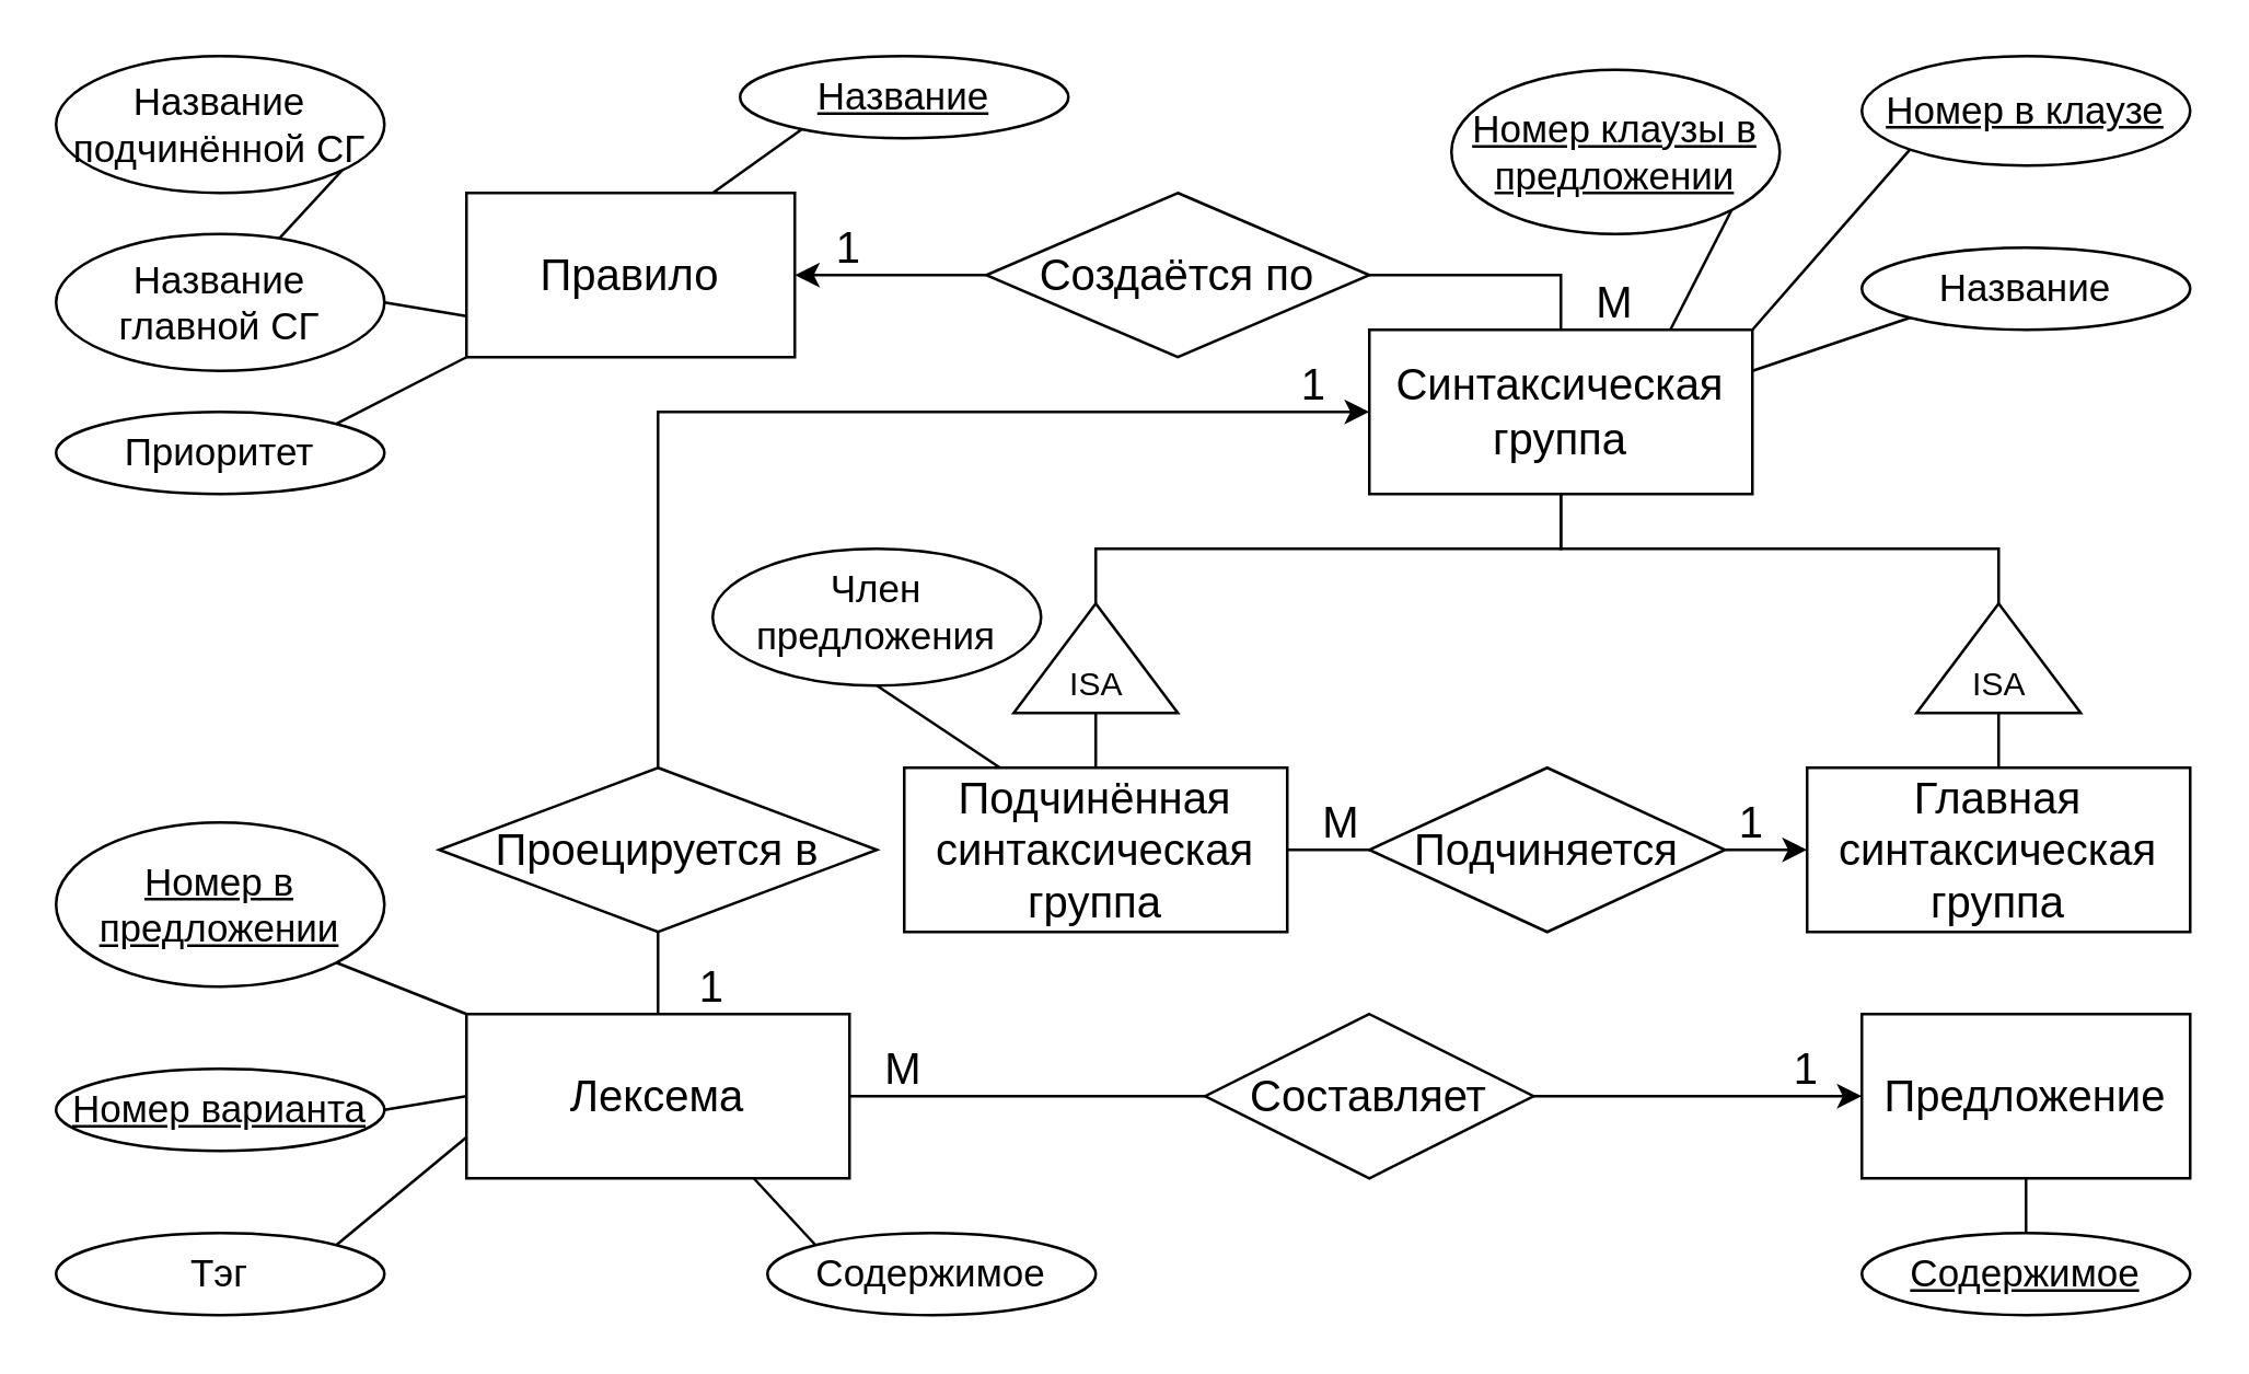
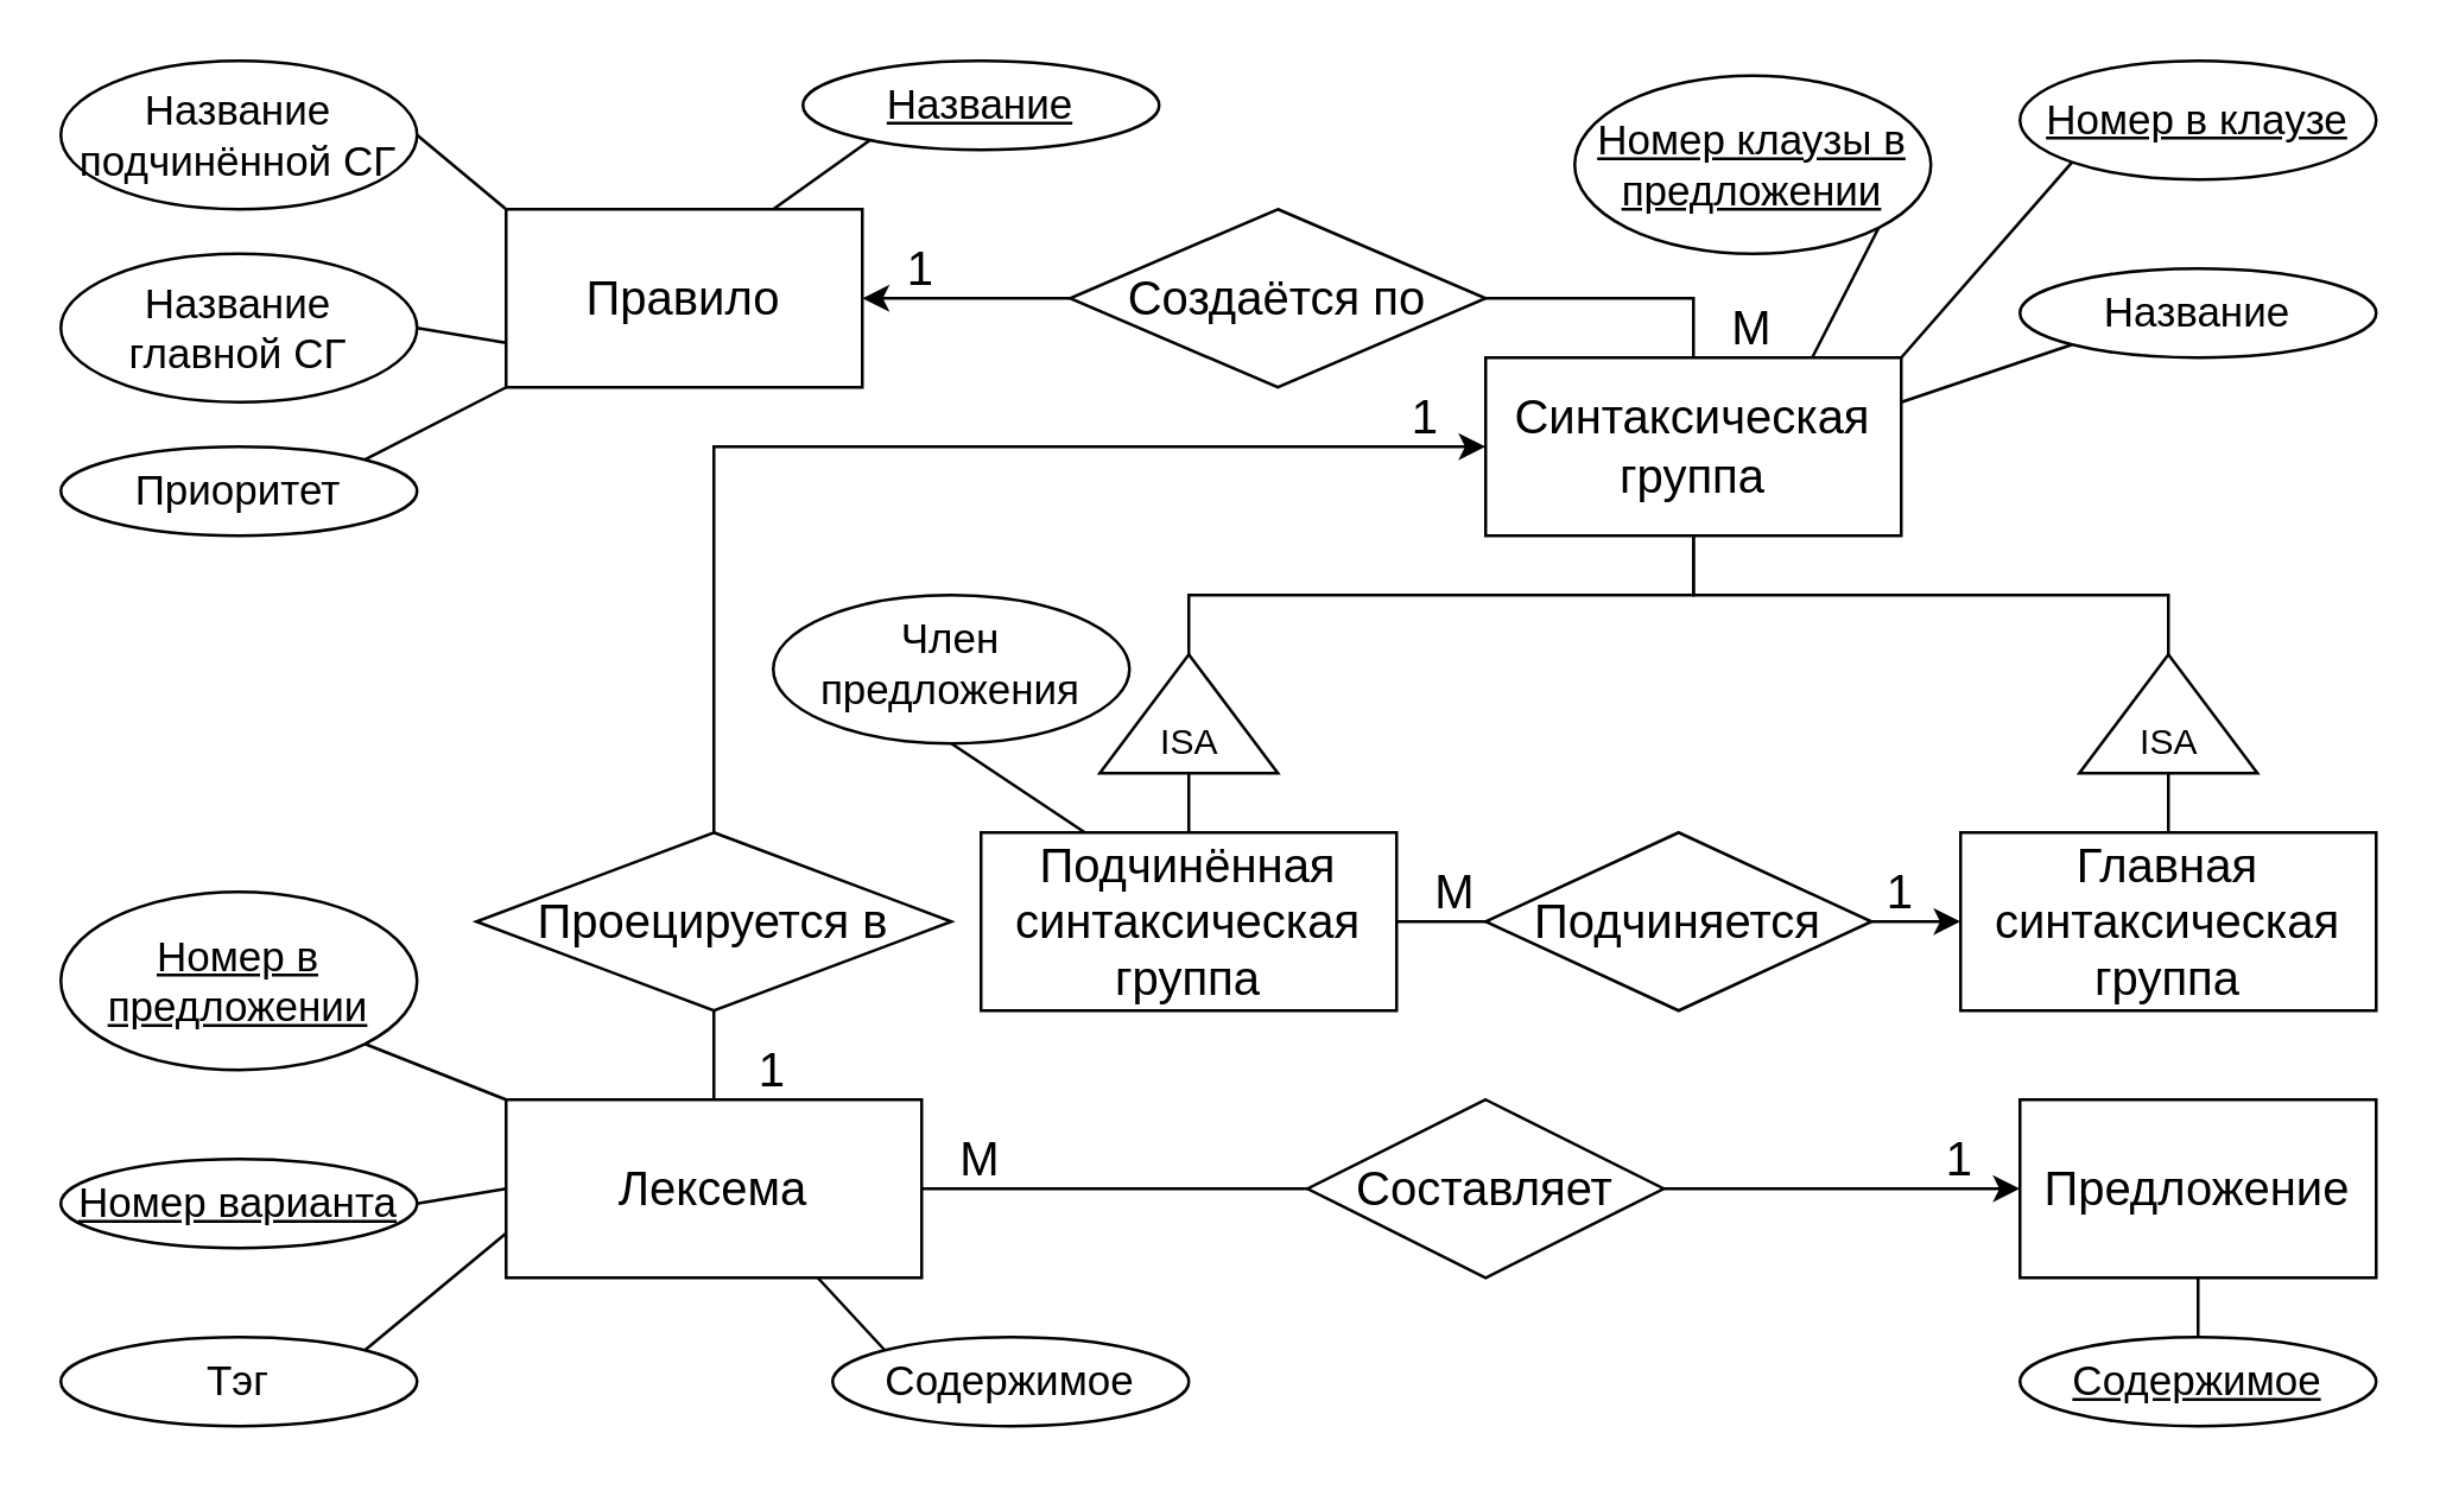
- <mxCell id="42" style="edgeStyle=none;rounded=0;orthogonalLoop=1;jettySize=auto;html=1;exitX=1;exitY=0.5;exitDx=0;exitDy=0;endArrow=none;endFill=0;fontSize=14;" edge="1" parent="1" source="43" target="41"><mxGeometry relative="1" as="geometry" /></mxCell>
+ <mxCell id="42" style="edgeStyle=none;rounded=0;orthogonalLoop=1;jettySize=auto;html=1;exitX=1;exitY=0.5;exitDx=0;exitDy=0;entryX=0;entryY=0;entryDx=0;entryDy=0;endArrow=none;endFill=0;fontSize=14;" edge="1" parent="1" source="43" target="2"><mxGeometry relative="1" as="geometry" /></mxCell>
